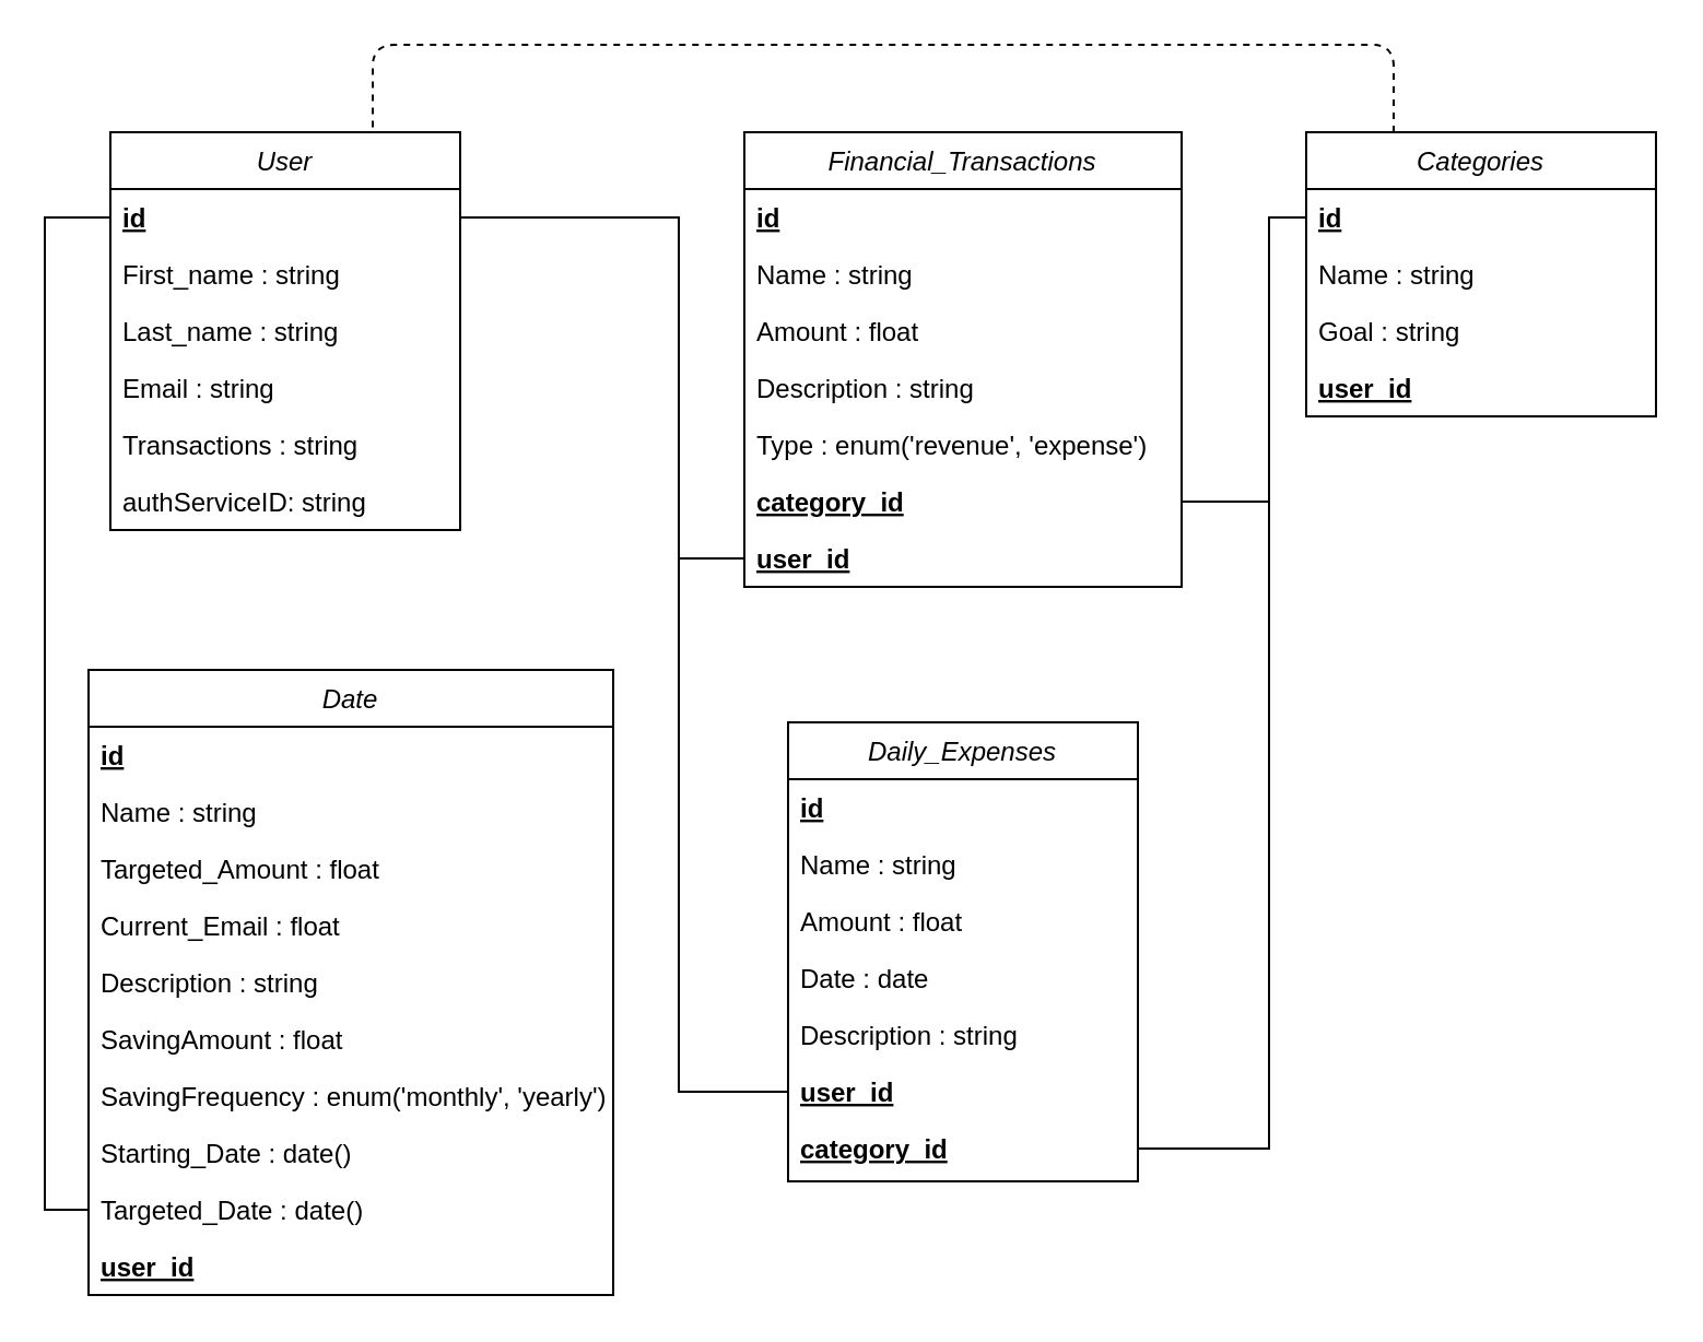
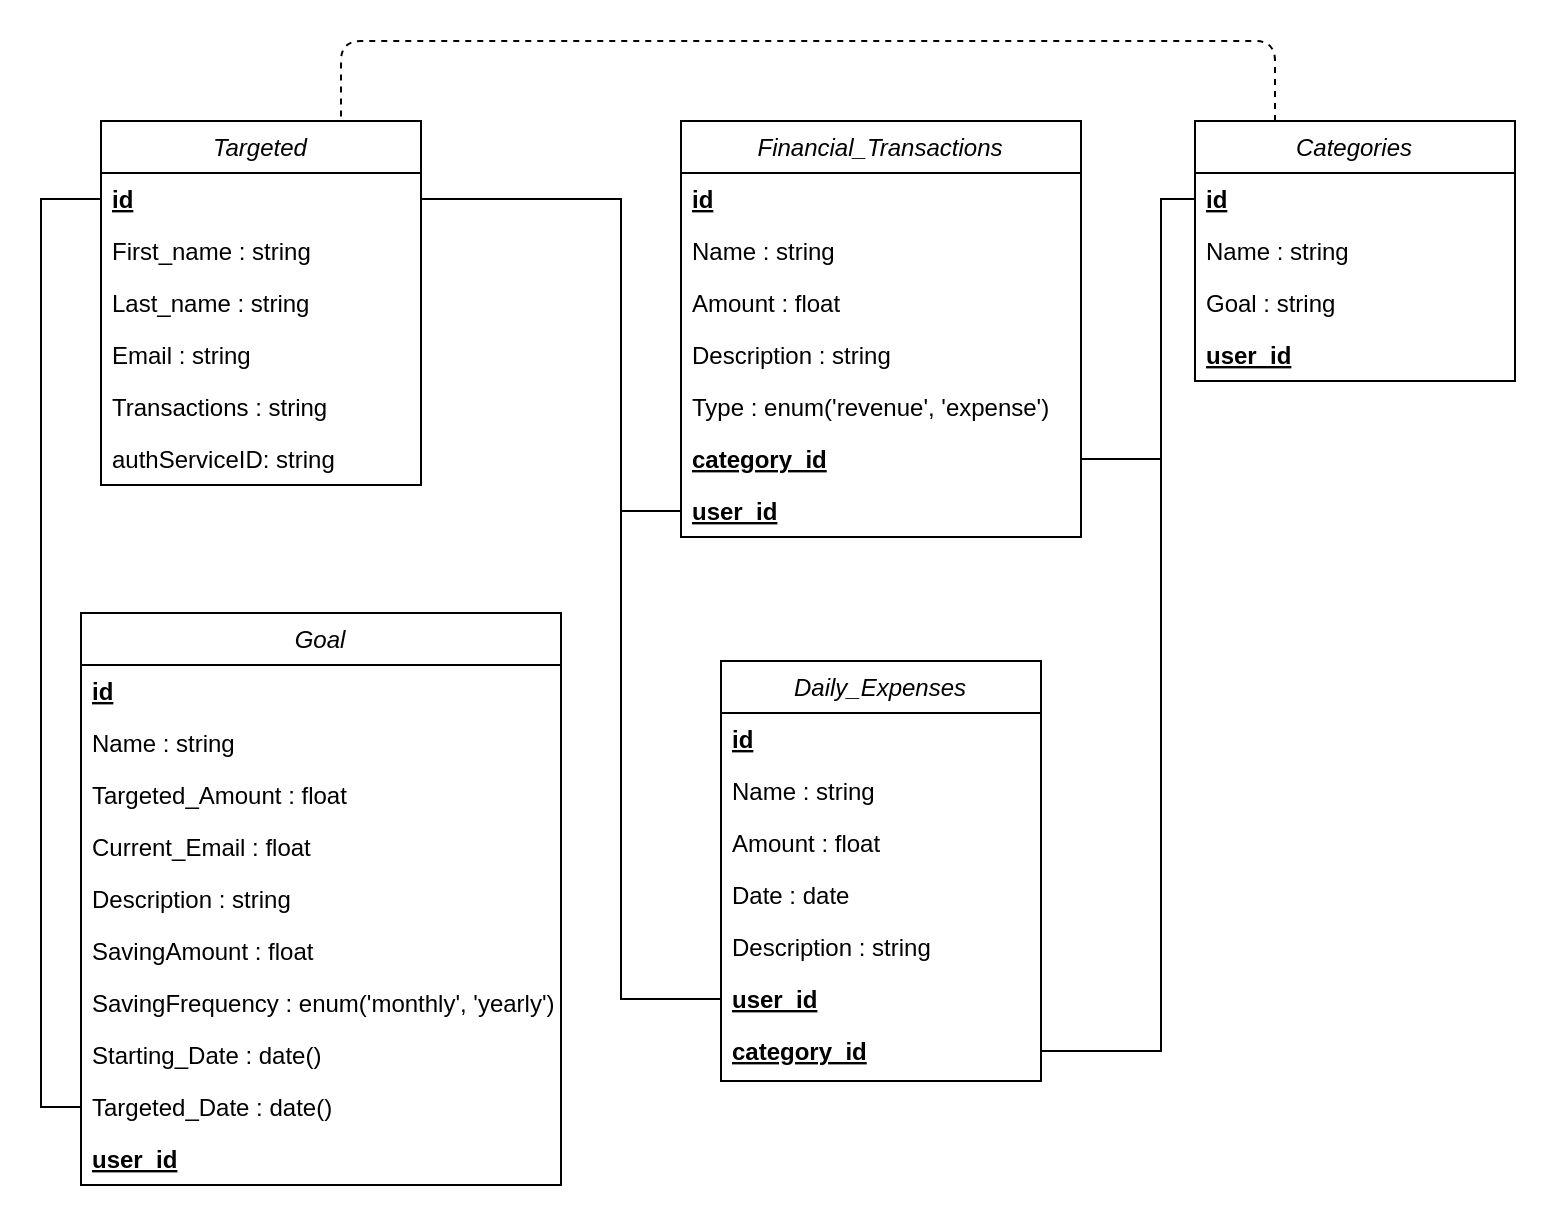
- <mxCell id="2" value="User" style="swimlane;fontStyle=2;align=center;verticalAlign=top;childLayout=stackLayout;horizontal=1;startSize=26;horizontalStack=0;resizeParent=1;resizeLast=0;collapsible=1;marginBottom=0;rounded=0;shadow=0;strokeWidth=1;" parent="1" vertex="1"><mxGeometry x="50" y="60" width="160" height="182" as="geometry"><mxRectangle x="230" y="140" width="160" height="26" as="alternateBounds" /></mxGeometry></mxCell>
+ <mxCell id="2" value="Targeted" style="swimlane;fontStyle=2;align=center;verticalAlign=top;childLayout=stackLayout;horizontal=1;startSize=26;horizontalStack=0;resizeParent=1;resizeLast=0;collapsible=1;marginBottom=0;rounded=0;shadow=0;strokeWidth=1;" parent="1" vertex="1"><mxGeometry x="50" y="60" width="160" height="182" as="geometry"><mxRectangle x="230" y="140" width="160" height="26" as="alternateBounds" /></mxGeometry></mxCell>
- <mxCell id="34" value="Date" style="swimlane;fontStyle=2;align=center;verticalAlign=top;childLayout=stackLayout;horizontal=1;startSize=26;horizontalStack=0;resizeParent=1;resizeLast=0;collapsible=1;marginBottom=0;rounded=0;shadow=0;strokeWidth=1;" parent="1" vertex="1"><mxGeometry x="40" y="306" width="240" height="286" as="geometry"><mxRectangle x="230" y="140" width="160" height="26" as="alternateBounds" /></mxGeometry></mxCell>
+ <mxCell id="34" value="Goal" style="swimlane;fontStyle=2;align=center;verticalAlign=top;childLayout=stackLayout;horizontal=1;startSize=26;horizontalStack=0;resizeParent=1;resizeLast=0;collapsible=1;marginBottom=0;rounded=0;shadow=0;strokeWidth=1;" parent="1" vertex="1"><mxGeometry x="40" y="306" width="240" height="286" as="geometry"><mxRectangle x="230" y="140" width="160" height="26" as="alternateBounds" /></mxGeometry></mxCell>
